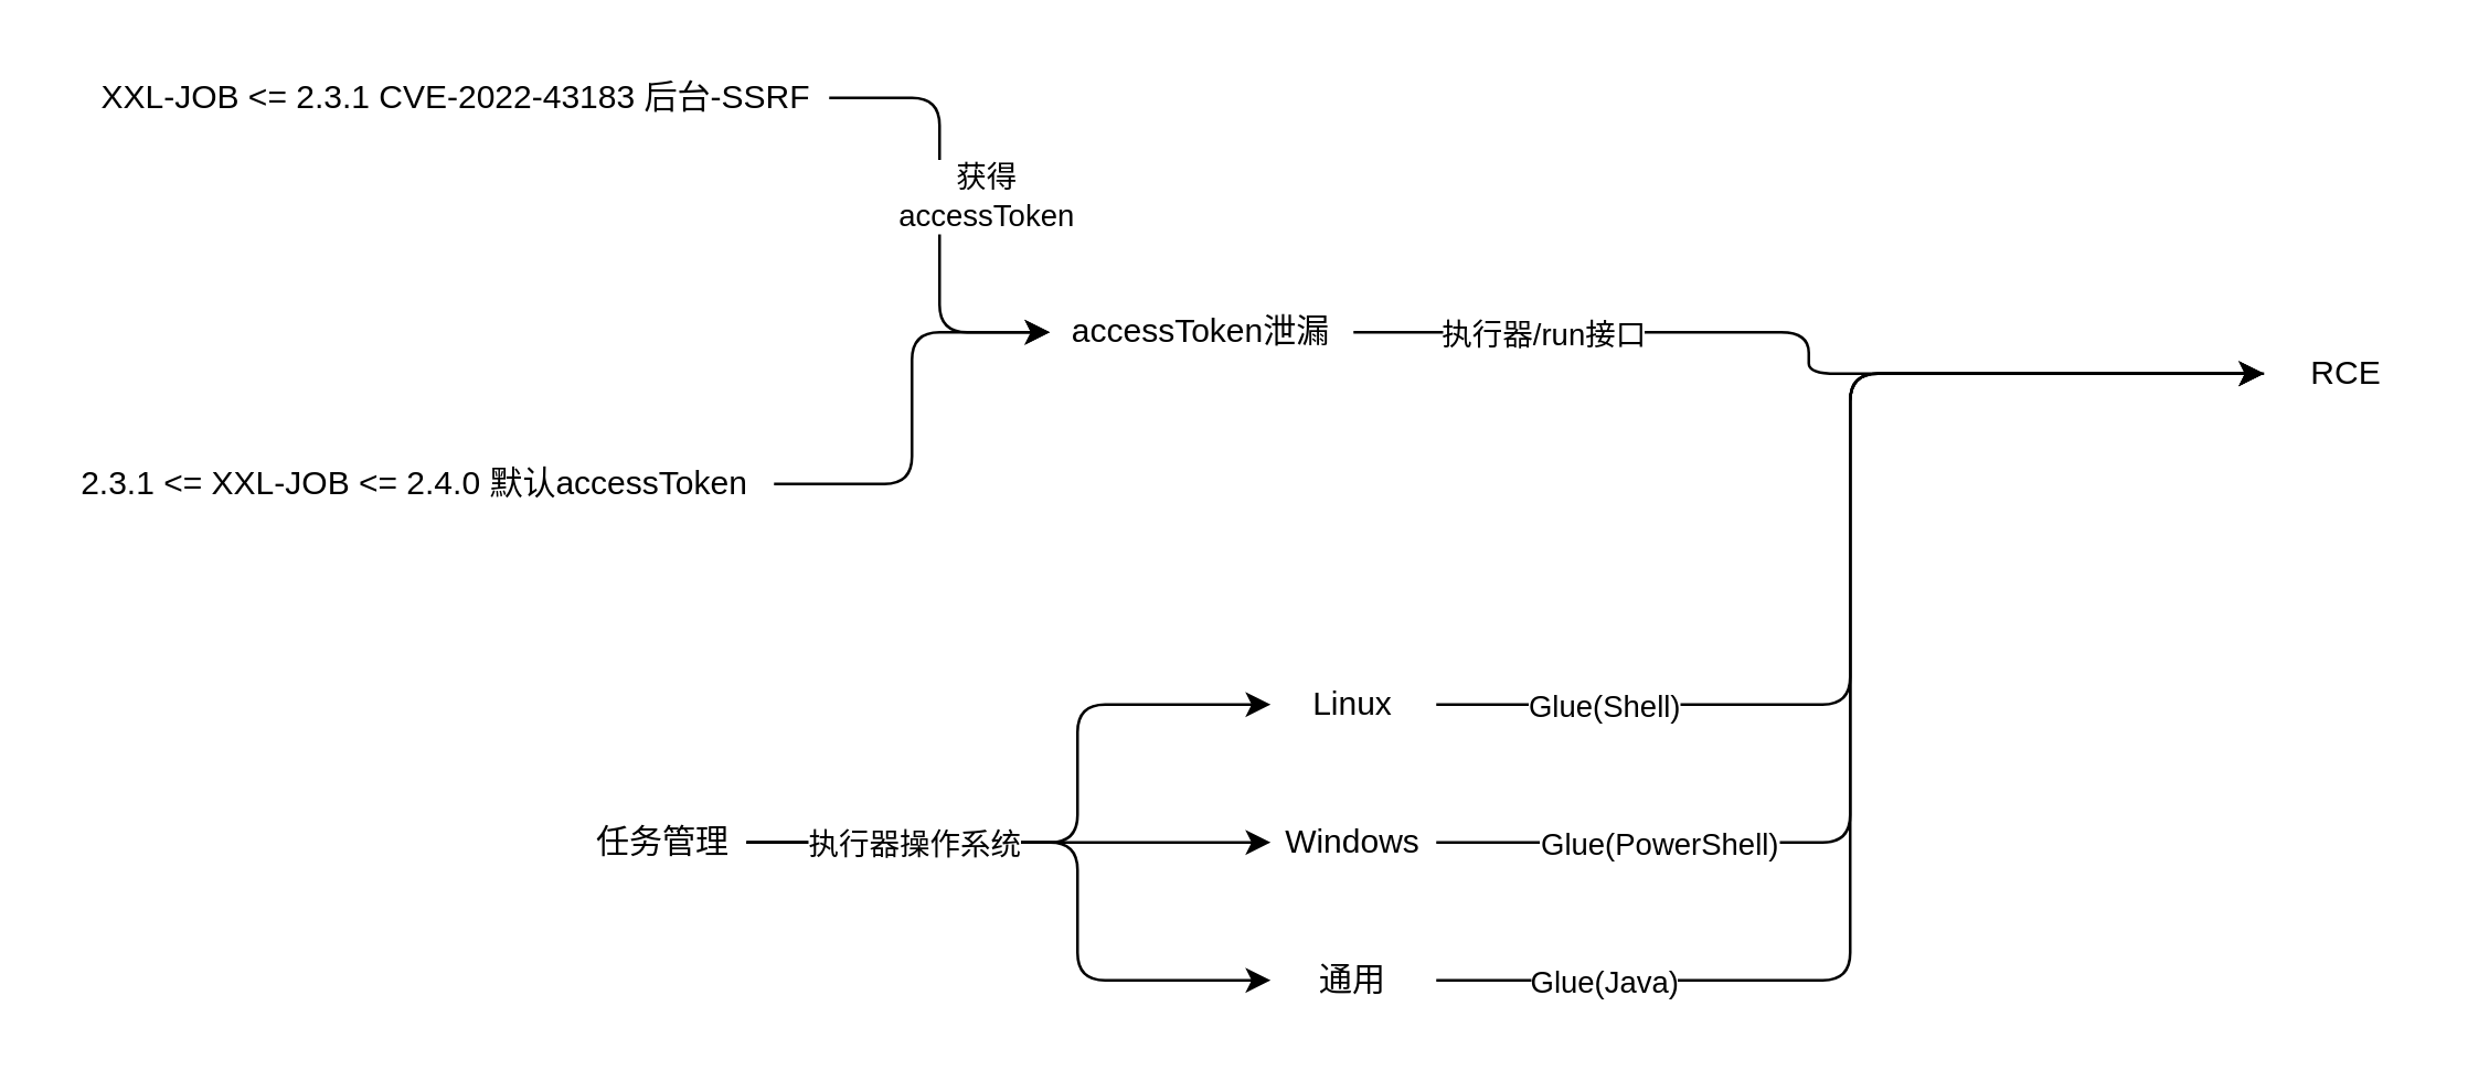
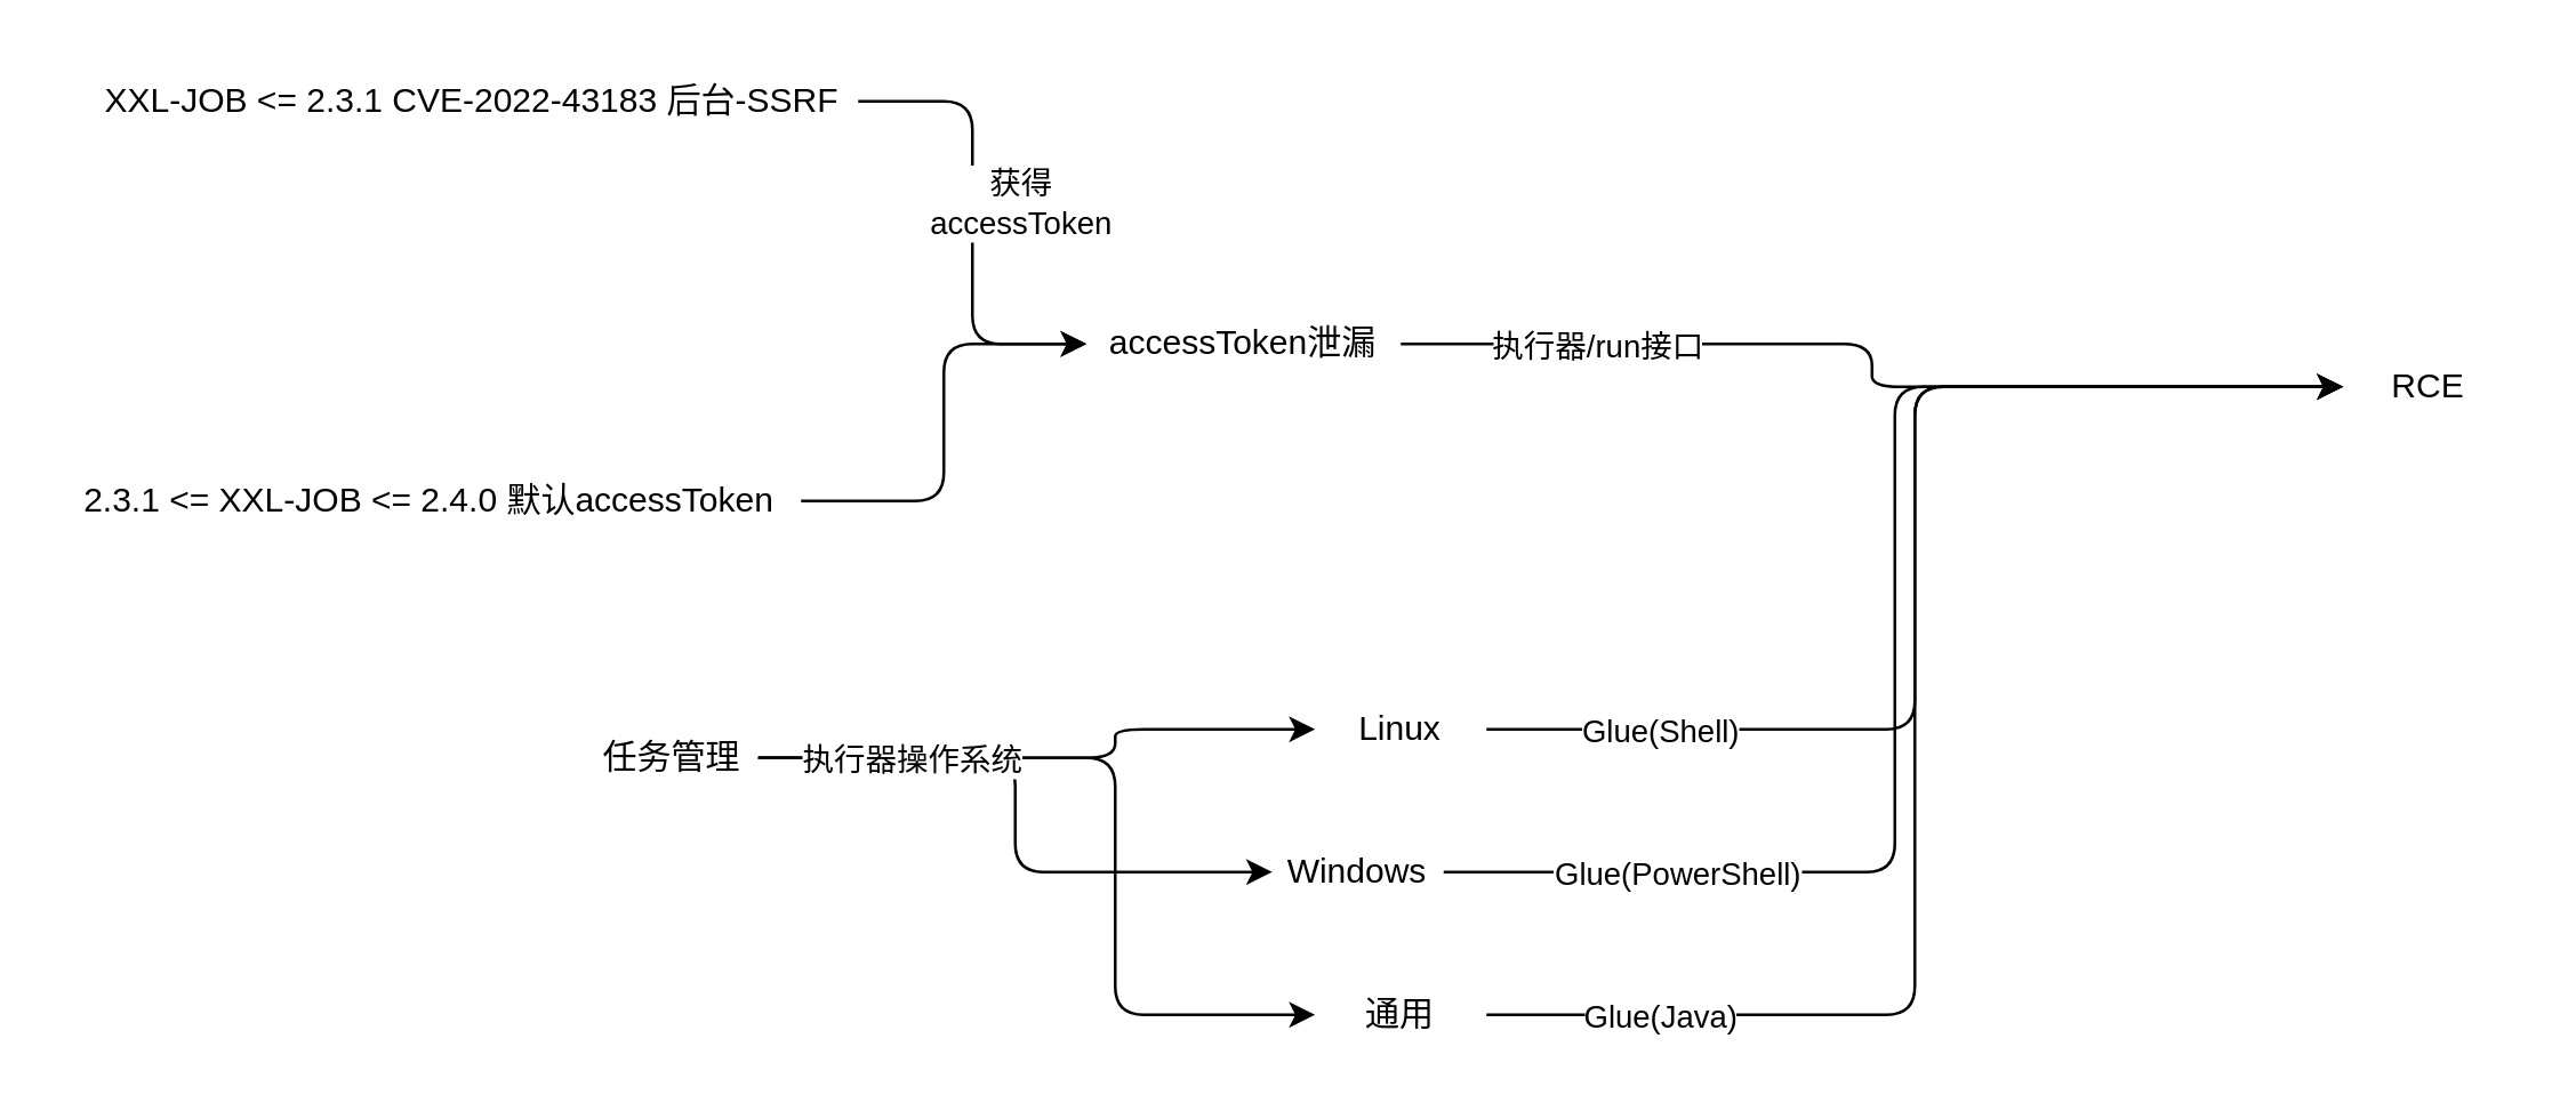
- <mxCell id="5" style="edgeStyle=elbowEdgeStyle;rounded=1;orthogonalLoop=1;jettySize=auto;html=1;exitX=1;exitY=0.5;exitDx=0;exitDy=0;entryX=0;entryY=0.5;entryDx=0;entryDy=0;curved=0;endArrow=none;" edge="1" parent="1" source="7" target="4"><mxGeometry relative="1" as="geometry" /></mxCell>
+ <mxCell id="5" style="edgeStyle=elbowEdgeStyle;rounded=1;orthogonalLoop=1;jettySize=auto;html=1;exitX=1;exitY=0.5;exitDx=0;exitDy=0;entryX=0;entryY=0.5;entryDx=0;entryDy=0;curved=0;" edge="1" parent="1" source="7" target="4"><mxGeometry relative="1" as="geometry" /></mxCell>
- <mxCell id="12" value="任务管理" style="text;strokeColor=none;align=center;fillColor=none;html=1;verticalAlign=middle;whiteSpace=wrap;rounded=0;" vertex="1" parent="1"><mxGeometry x="210" y="290" width="60" height="30" as="geometry" /></mxCell>
+ <mxCell id="12" value="任务管理" style="text;strokeColor=none;align=center;fillColor=none;html=1;verticalAlign=middle;whiteSpace=wrap;rounded=0;" vertex="1" parent="1"><mxGeometry x="205" y="250" width="60" height="30" as="geometry" /></mxCell>
- <mxCell id="18" value="Windows" style="text;strokeColor=none;align=center;fillColor=none;html=1;verticalAlign=middle;whiteSpace=wrap;rounded=0;" vertex="1" parent="1"><mxGeometry x="460" y="290" width="60" height="30" as="geometry" /></mxCell>
+ <mxCell id="18" value="Windows" style="text;strokeColor=none;align=center;fillColor=none;html=1;verticalAlign=middle;whiteSpace=wrap;rounded=0;" vertex="1" parent="1"><mxGeometry x="445" y="290" width="60" height="30" as="geometry" /></mxCell>
